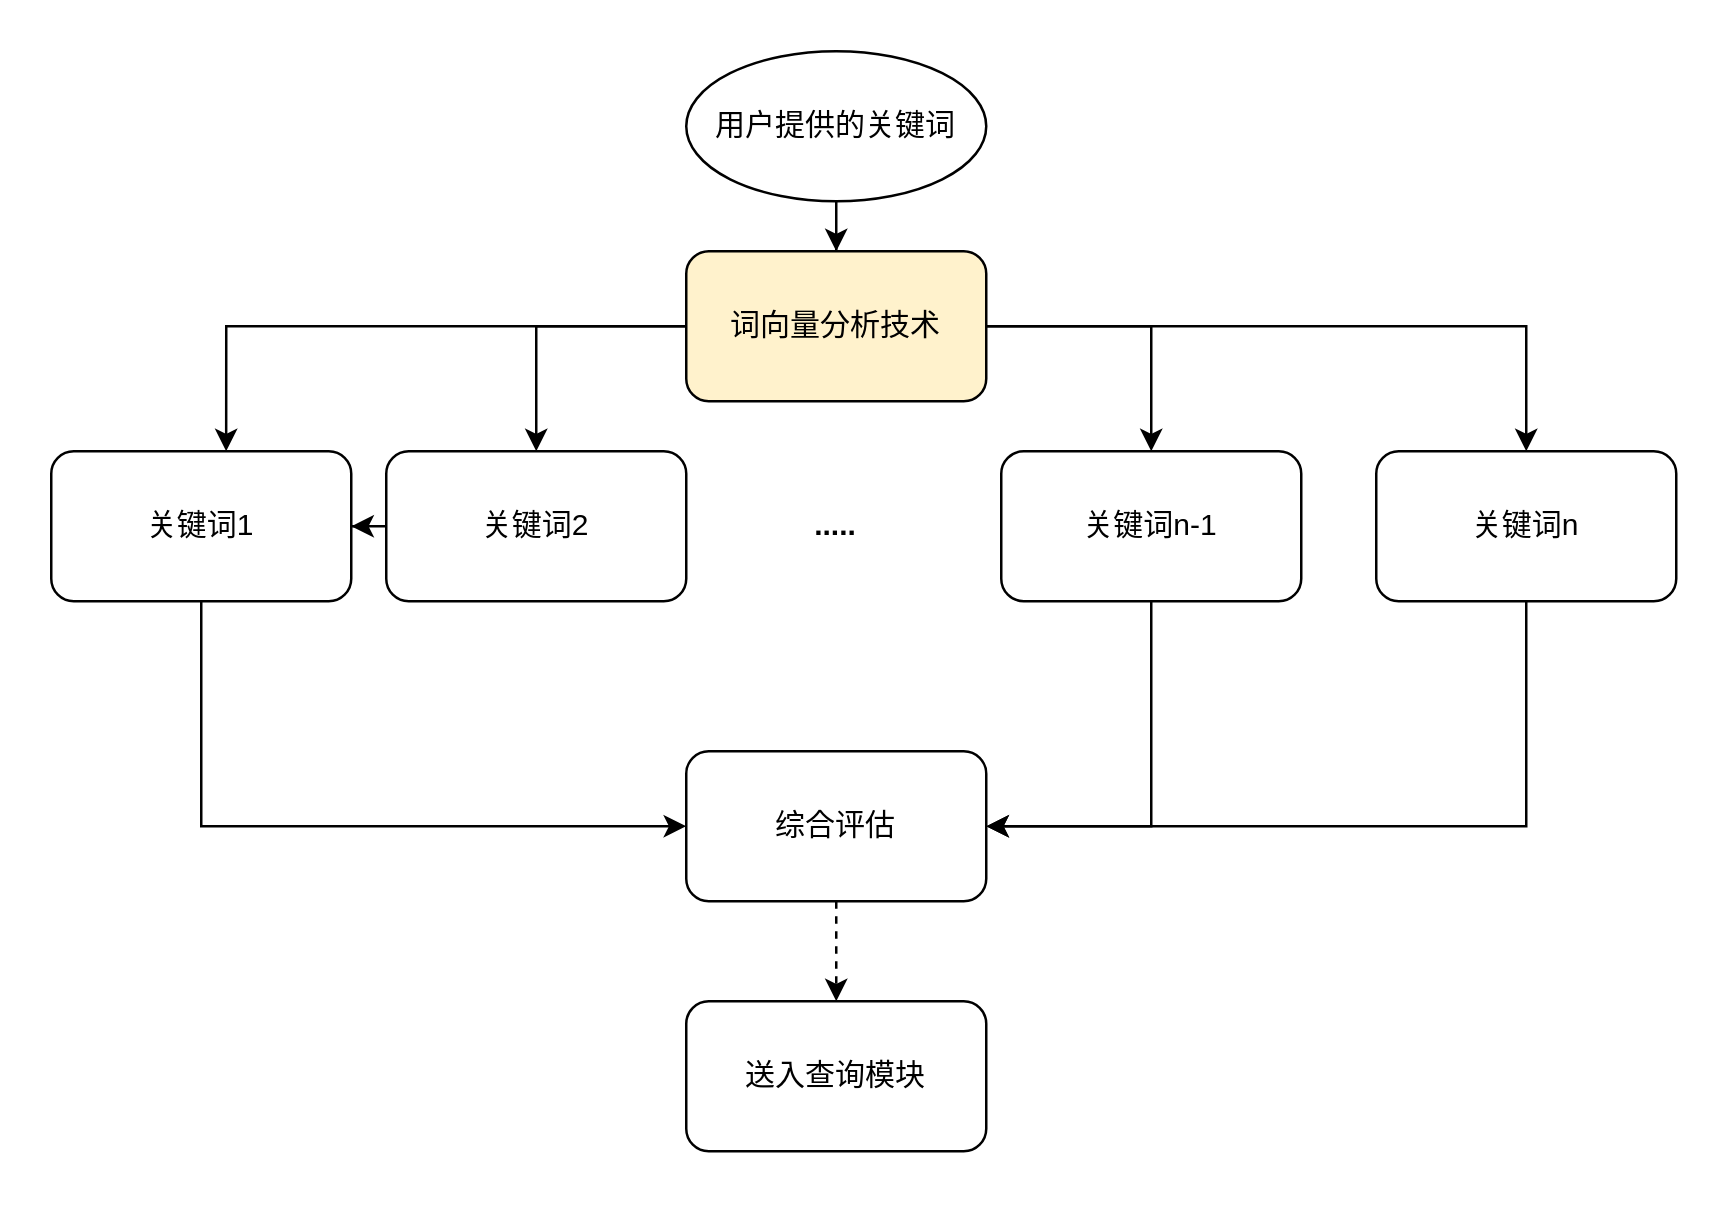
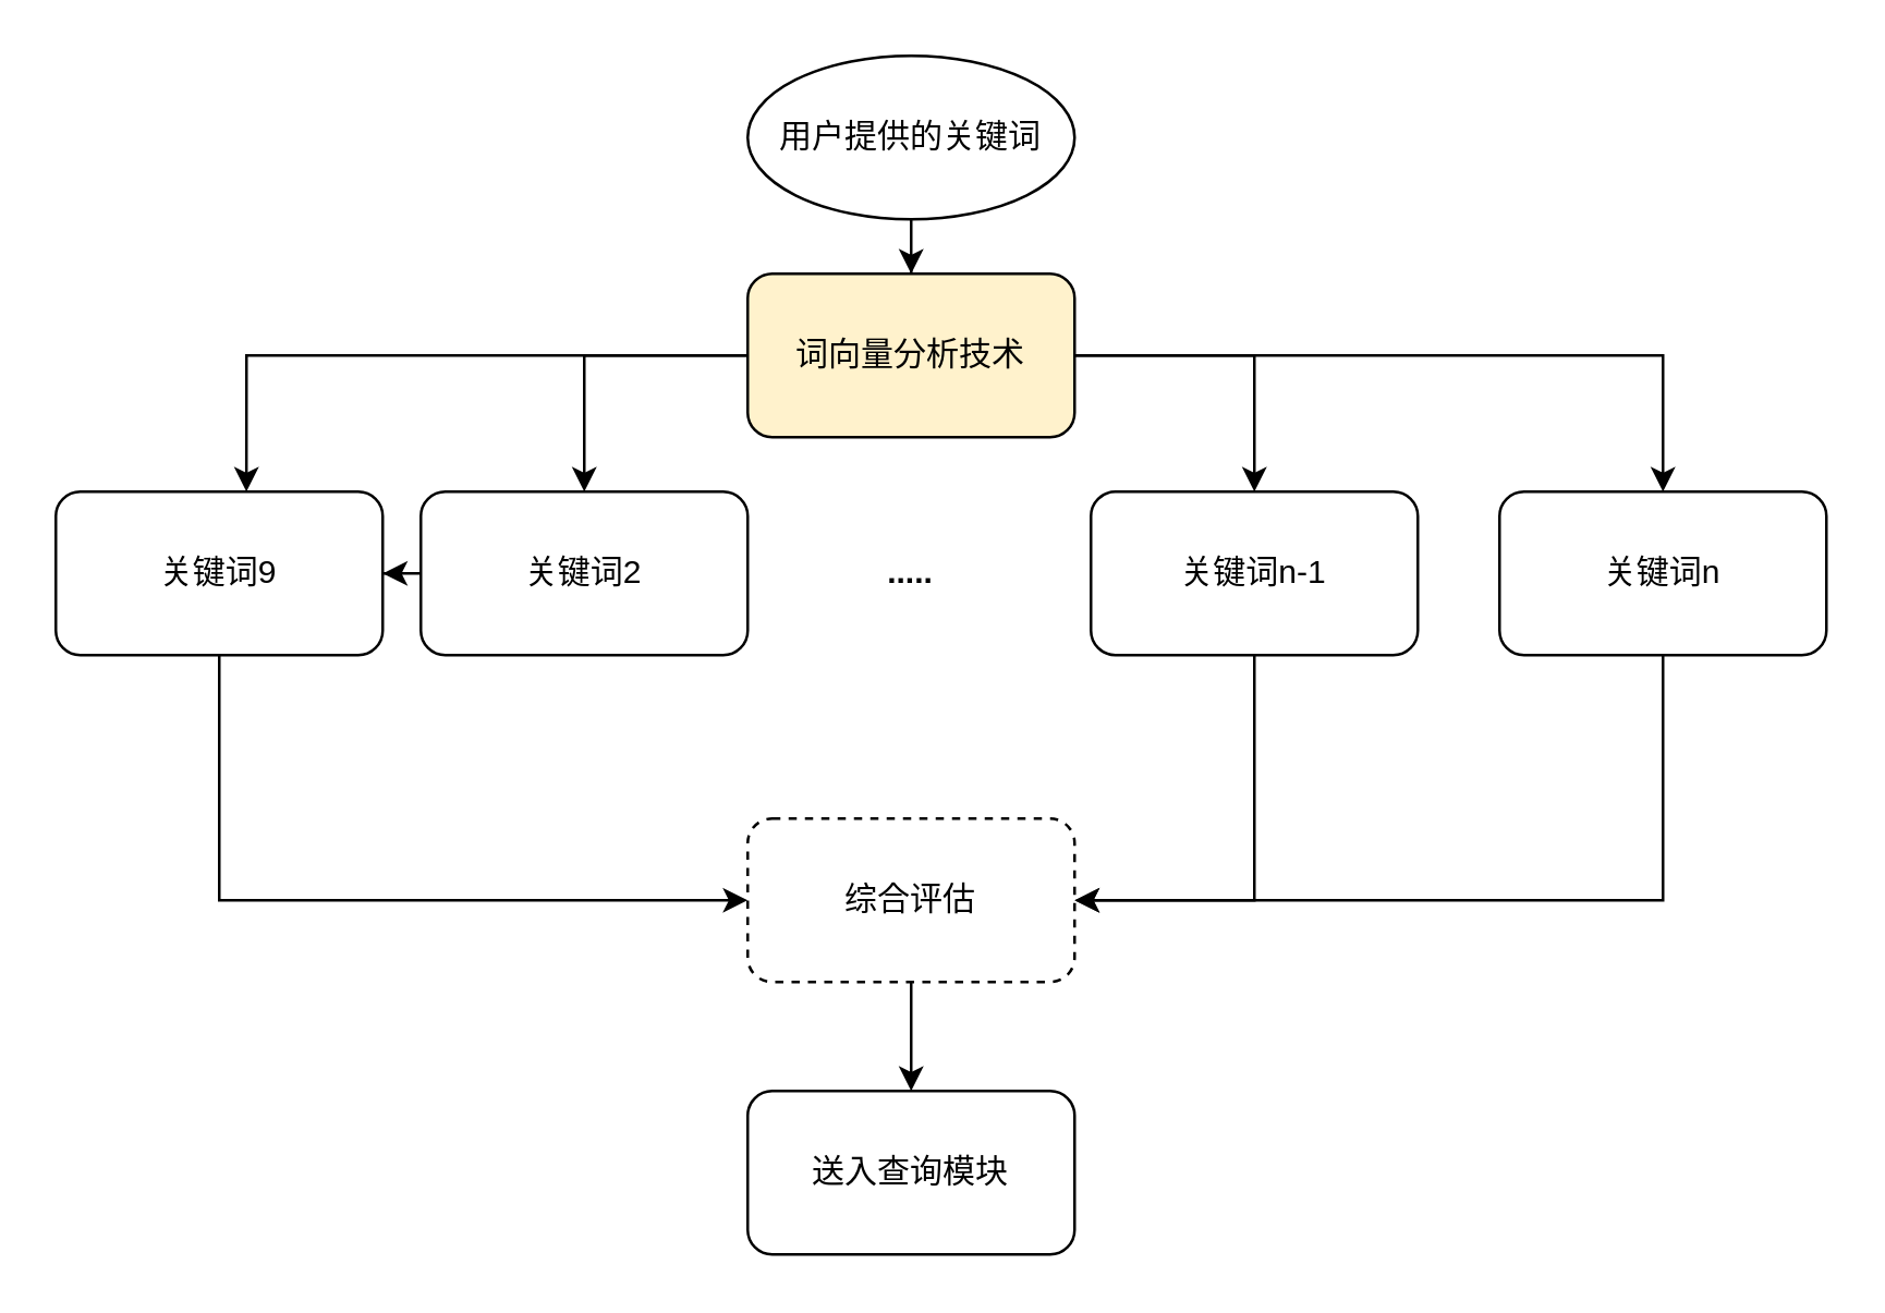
- <mxCell id="15" value="关键词1" style="rounded=1;whiteSpace=wrap;html=1;" vertex="1" parent="1"><mxGeometry x="20" y="180" width="120" height="60" as="geometry" /></mxCell>
+ <mxCell id="15" value="关键词9" style="rounded=1;whiteSpace=wrap;html=1;" vertex="1" parent="1"><mxGeometry x="20" y="180" width="120" height="60" as="geometry" /></mxCell>
- <mxCell id="19" value="综合评估" style="rounded=1;whiteSpace=wrap;html=1;" vertex="1" parent="1"><mxGeometry x="274" y="300" width="120" height="60" as="geometry" /></mxCell>
+ <mxCell id="19" value="综合评估" style="rounded=1;whiteSpace=wrap;html=1;dashed=1;" vertex="1" parent="1"><mxGeometry x="274" y="300" width="120" height="60" as="geometry" /></mxCell>
- <mxCell id="18" style="edgeStyle=orthogonalEdgeStyle;rounded=0;orthogonalLoop=1;jettySize=auto;html=1;dashed=1;" edge="1" parent="1" source="19" target="20"><mxGeometry relative="1" as="geometry" /></mxCell>
+ <mxCell id="18" style="edgeStyle=orthogonalEdgeStyle;rounded=0;orthogonalLoop=1;jettySize=auto;html=1;" edge="1" parent="1" source="19" target="20"><mxGeometry relative="1" as="geometry" /></mxCell>
